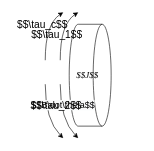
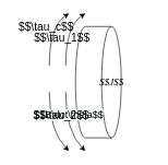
- <mxCell id="3" value="$$J$$" style="text;html=1;align=center;verticalAlign=middle;resizable=0;points=[];autosize=1;strokeColor=none;fillColor=none;fontFamily=Times New Roman;fontStyle=2;fontSize=15;" parent="1" vertex="1"><mxGeometry x="120" y="115" width="50" height="20" as="geometry" /></mxCell>
+ <mxCell id="3" value="$$J$$" style="text;html=1;align=center;verticalAlign=middle;resizable=0;points=[];autosize=1;strokeColor=none;fillColor=none;fontFamily=Times New Roman;fontStyle=2;fontSize=15;" parent="1" vertex="1"><mxGeometry x="145" y="115" width="50" height="20" as="geometry" /></mxCell>
